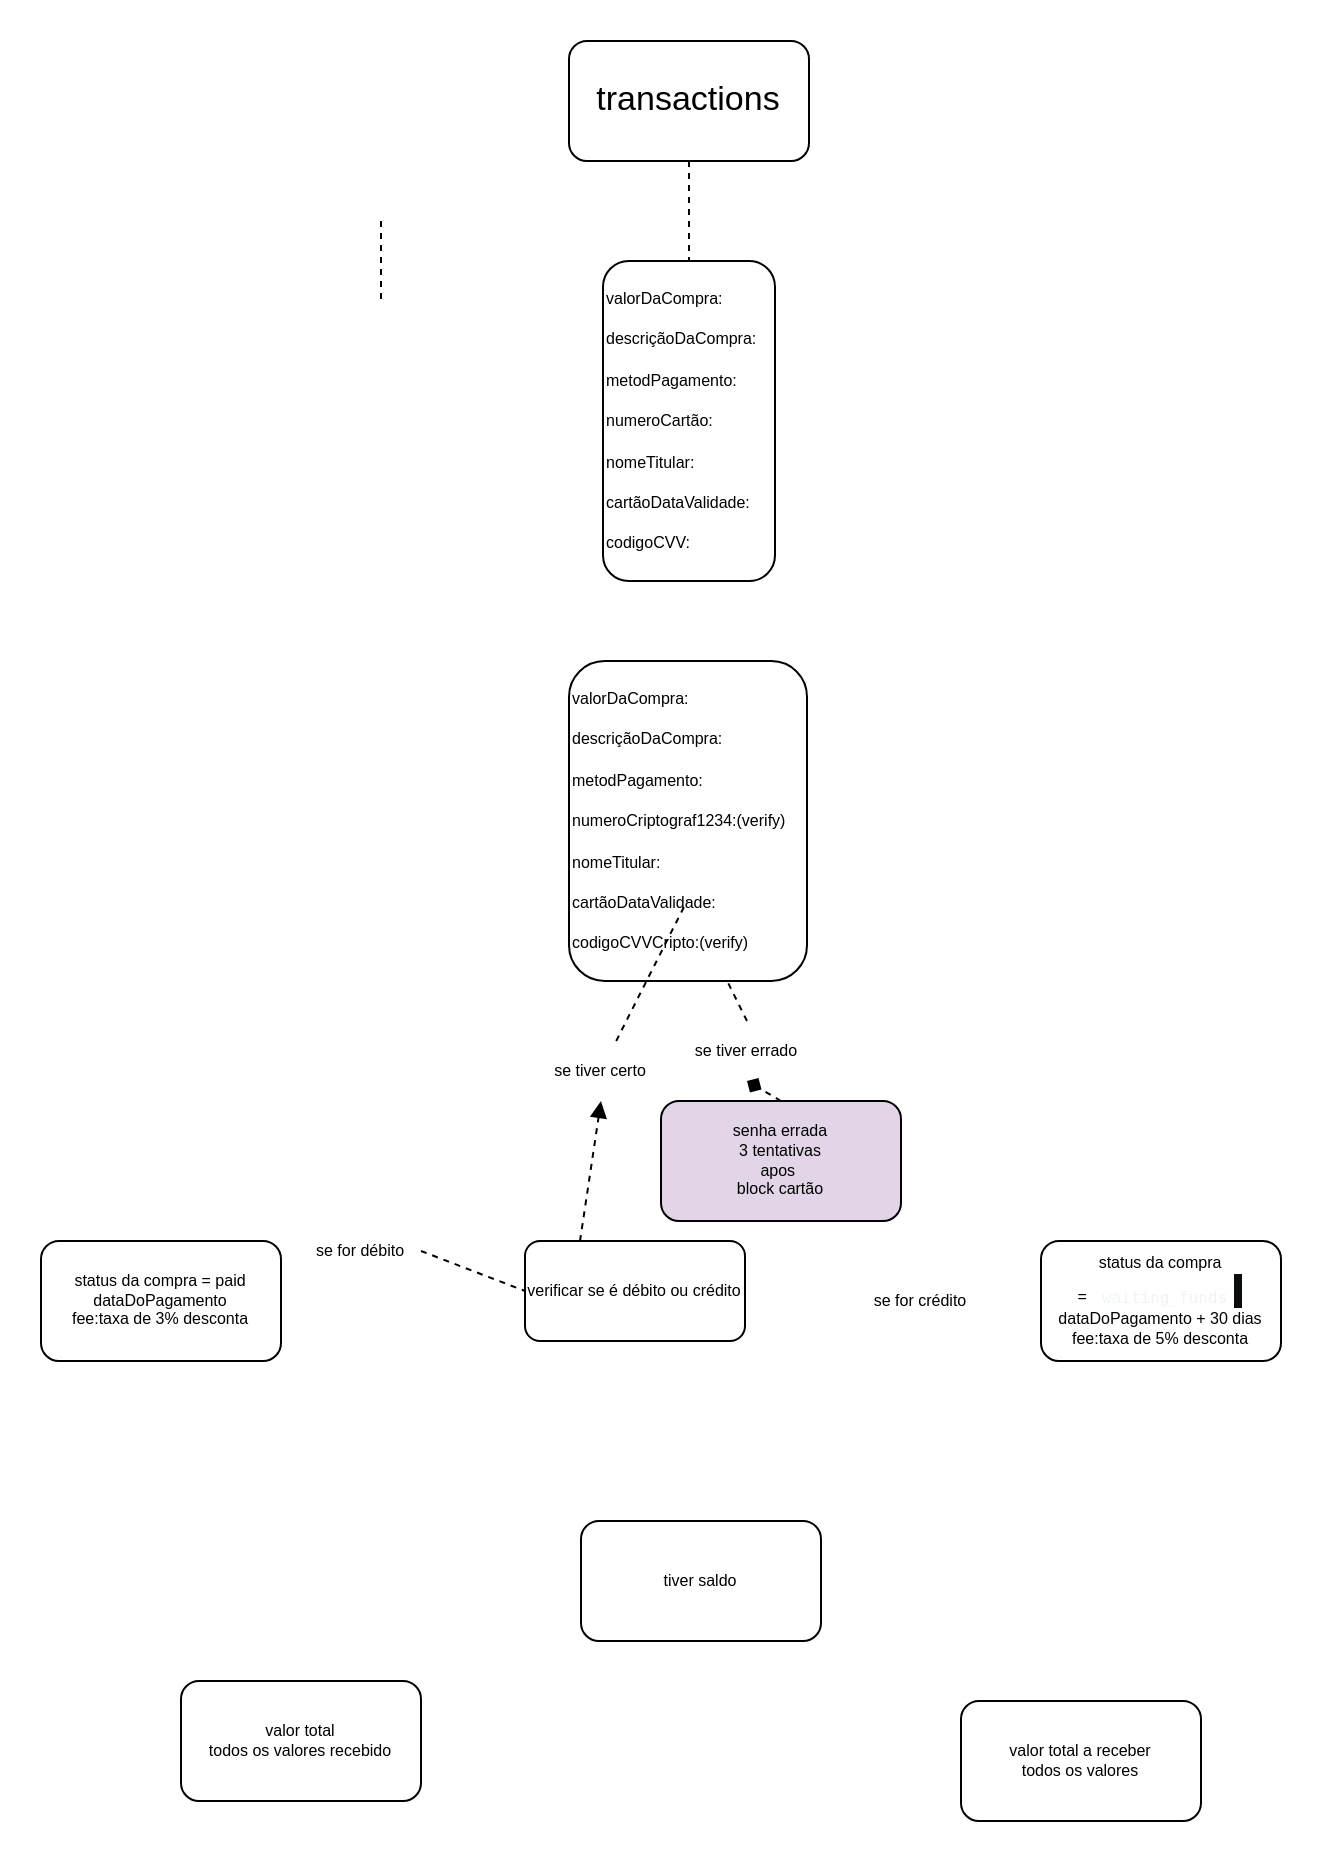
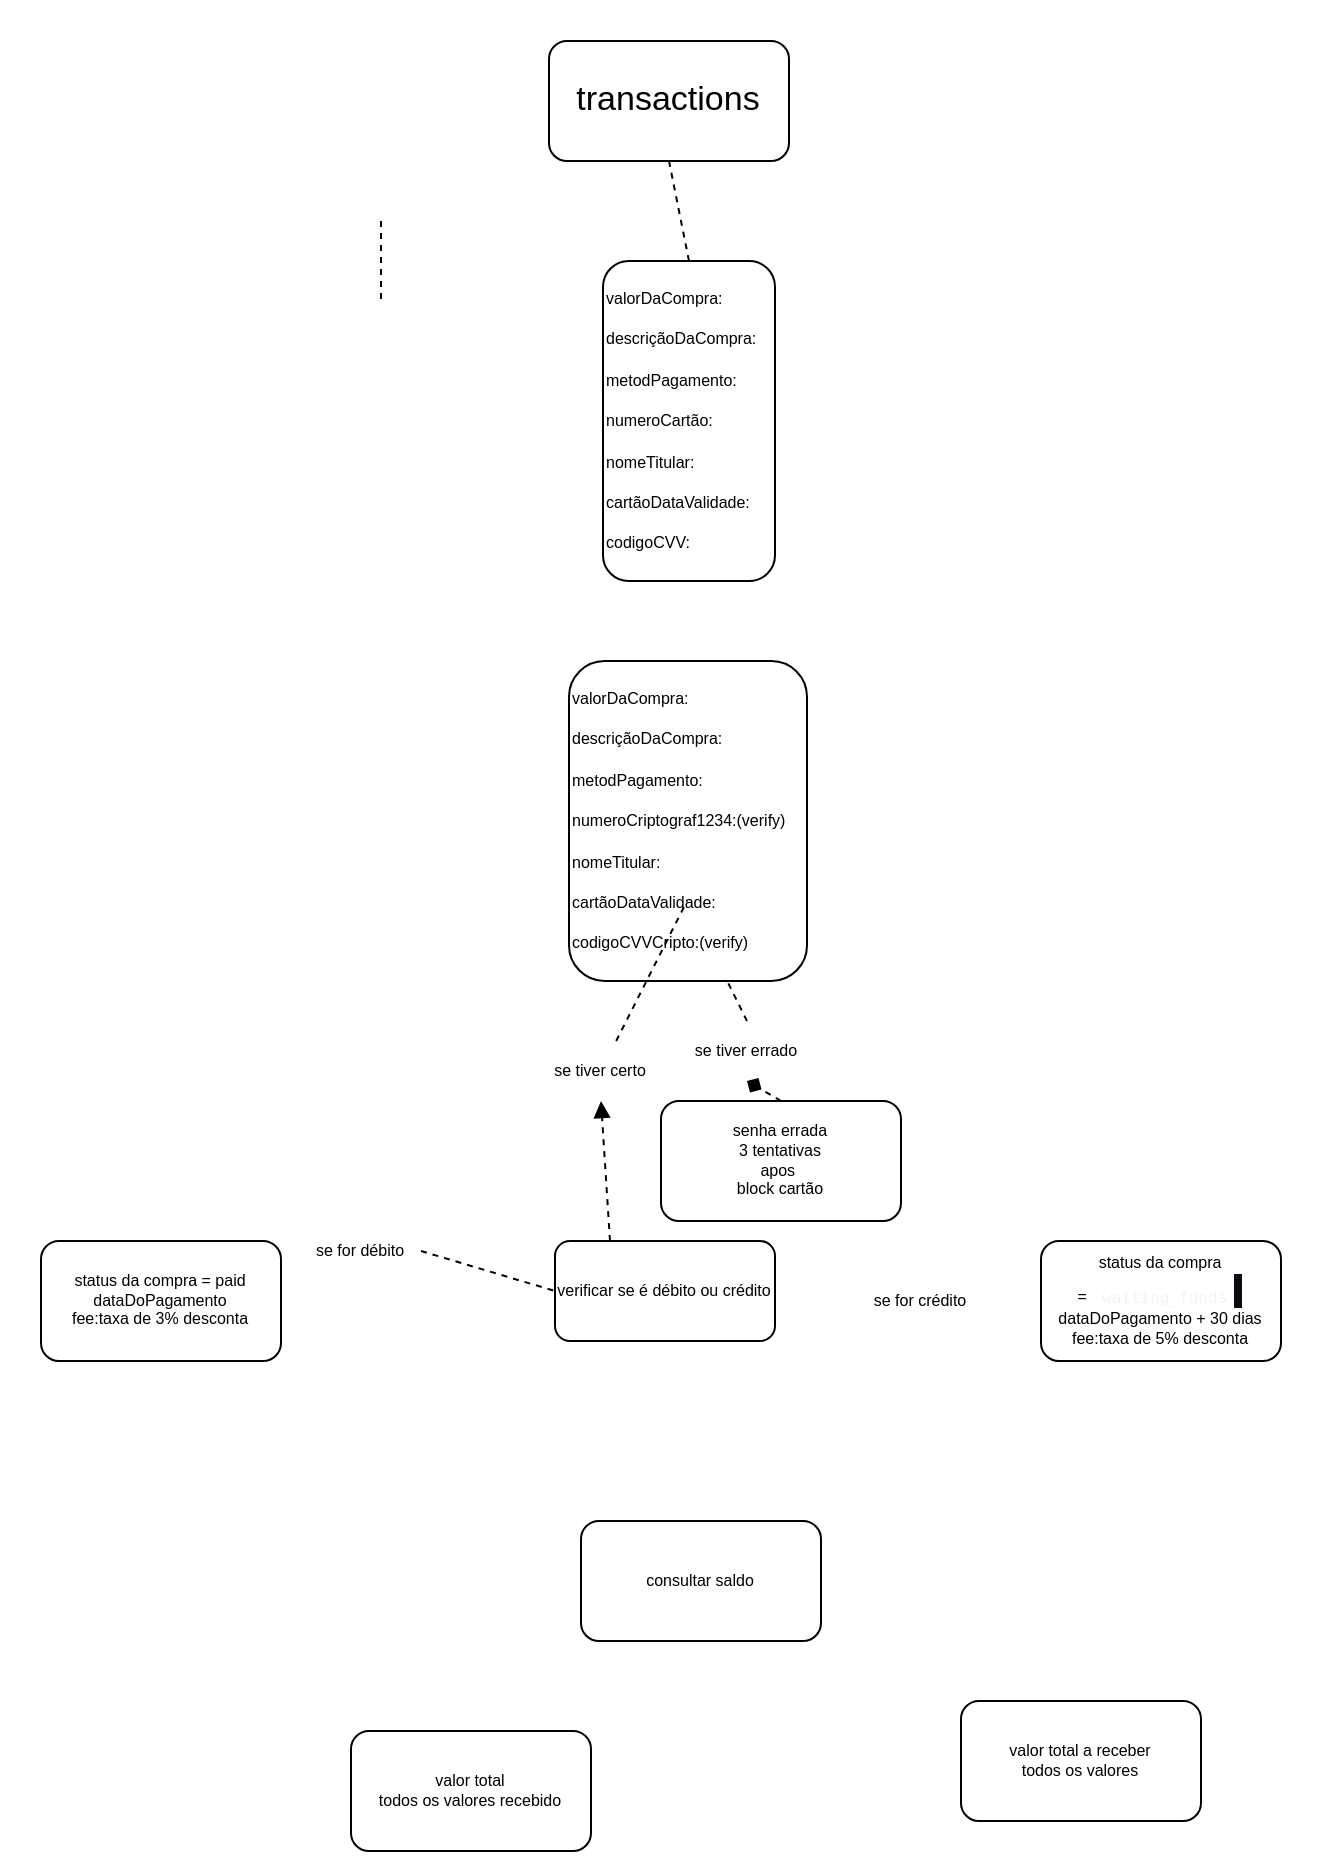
- <mxCell id="2" value="transactions" style="rounded=1;whiteSpace=wrap;html=1;fontSize=17;" parent="1" vertex="1"><mxGeometry x="284" y="20" width="120" height="60" as="geometry" /></mxCell>
+ <mxCell id="2" value="transactions" style="rounded=1;whiteSpace=wrap;html=1;fontSize=17;" parent="1" vertex="1"><mxGeometry x="274" y="20" width="120" height="60" as="geometry" /></mxCell>
- <mxCell id="7" value="senha errada&lt;br&gt;3 tentativas&lt;br&gt;apos&amp;nbsp;&lt;br&gt;block cartão" style="rounded=1;whiteSpace=wrap;html=1;fontSize=8;fillColor=#e1d5e7;" parent="1" vertex="1"><mxGeometry x="330" y="550" width="120" height="60" as="geometry" /></mxCell>
+ <mxCell id="7" value="senha errada&lt;br&gt;3 tentativas&lt;br&gt;apos&amp;nbsp;&lt;br&gt;block cartão" style="rounded=1;whiteSpace=wrap;html=1;fontSize=8;" parent="1" vertex="1"><mxGeometry x="330" y="550" width="120" height="60" as="geometry" /></mxCell>
- <mxCell id="13" value="verificar se é débito ou crédito" style="rounded=1;whiteSpace=wrap;html=1;fontSize=8;" parent="1" vertex="1"><mxGeometry x="262" y="620" width="110" height="50" as="geometry" /></mxCell>
+ <mxCell id="13" value="verificar se é débito ou crédito" style="rounded=1;whiteSpace=wrap;html=1;fontSize=8;" parent="1" vertex="1"><mxGeometry x="277" y="620" width="110" height="50" as="geometry" /></mxCell>
- <mxCell id="20" value="tiver saldo" style="rounded=1;whiteSpace=wrap;html=1;fontSize=8;" parent="1" vertex="1"><mxGeometry x="290" y="760" width="120" height="60" as="geometry" /></mxCell>
+ <mxCell id="20" value="consultar saldo" style="rounded=1;whiteSpace=wrap;html=1;fontSize=8;" parent="1" vertex="1"><mxGeometry x="290" y="760" width="120" height="60" as="geometry" /></mxCell>
- <mxCell id="21" value="valor total&lt;br&gt;todos os valores recebido" style="rounded=1;whiteSpace=wrap;html=1;fontSize=8;" parent="1" vertex="1"><mxGeometry x="90" y="840" width="120" height="60" as="geometry" /></mxCell>
+ <mxCell id="21" value="valor total&lt;br&gt;todos os valores recebido" style="rounded=1;whiteSpace=wrap;html=1;fontSize=8;" parent="1" vertex="1"><mxGeometry x="175" y="865" width="120" height="60" as="geometry" /></mxCell>
